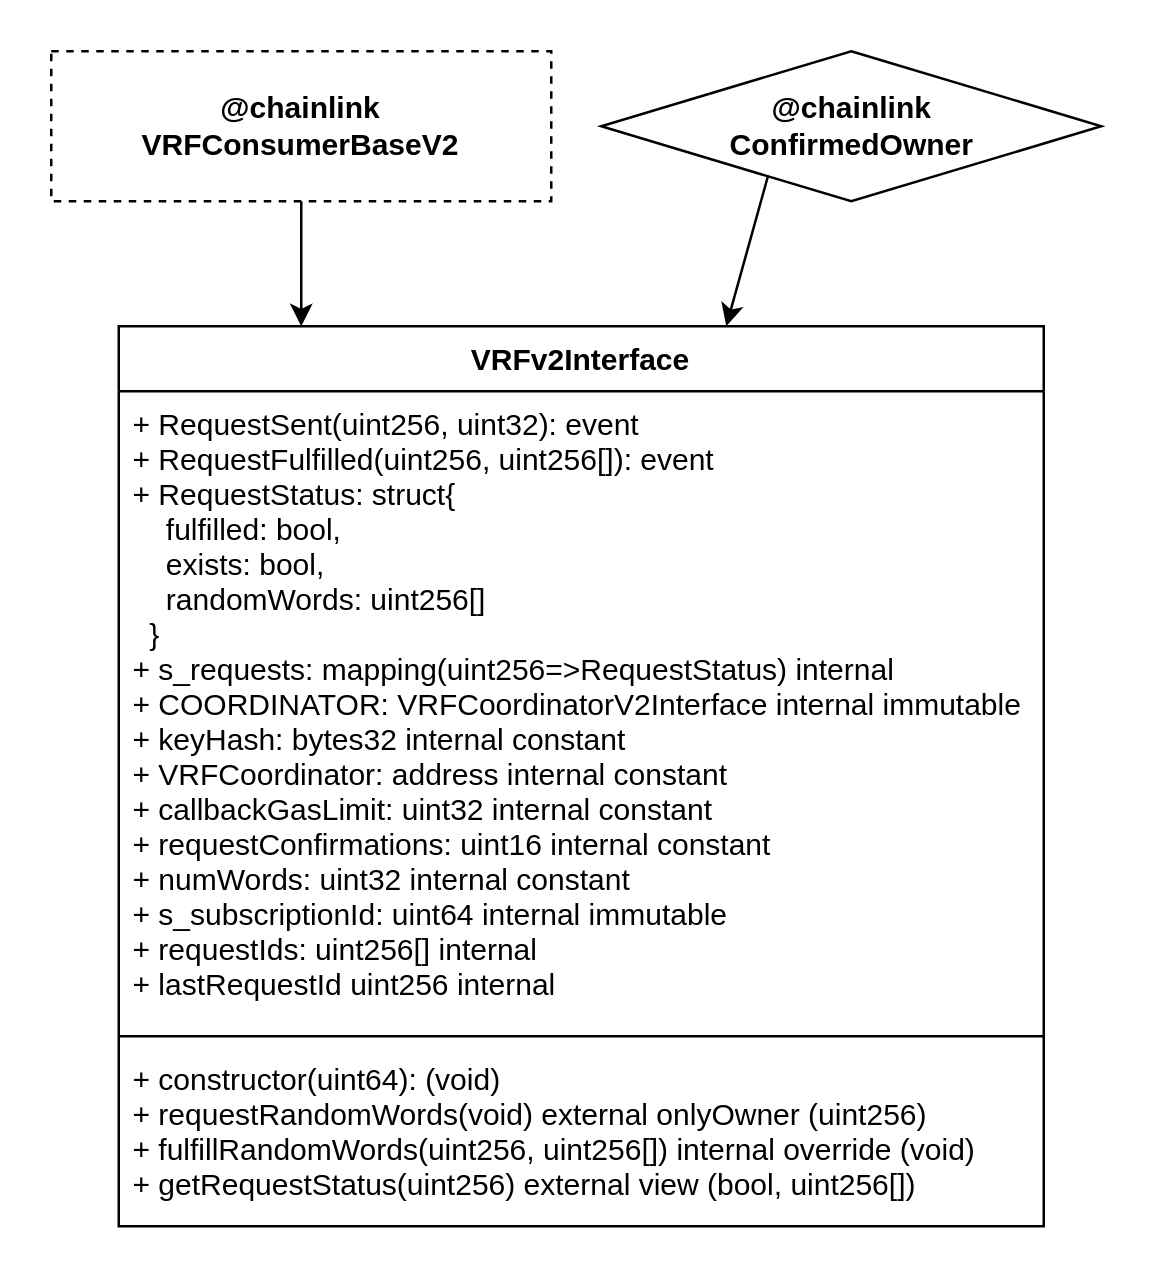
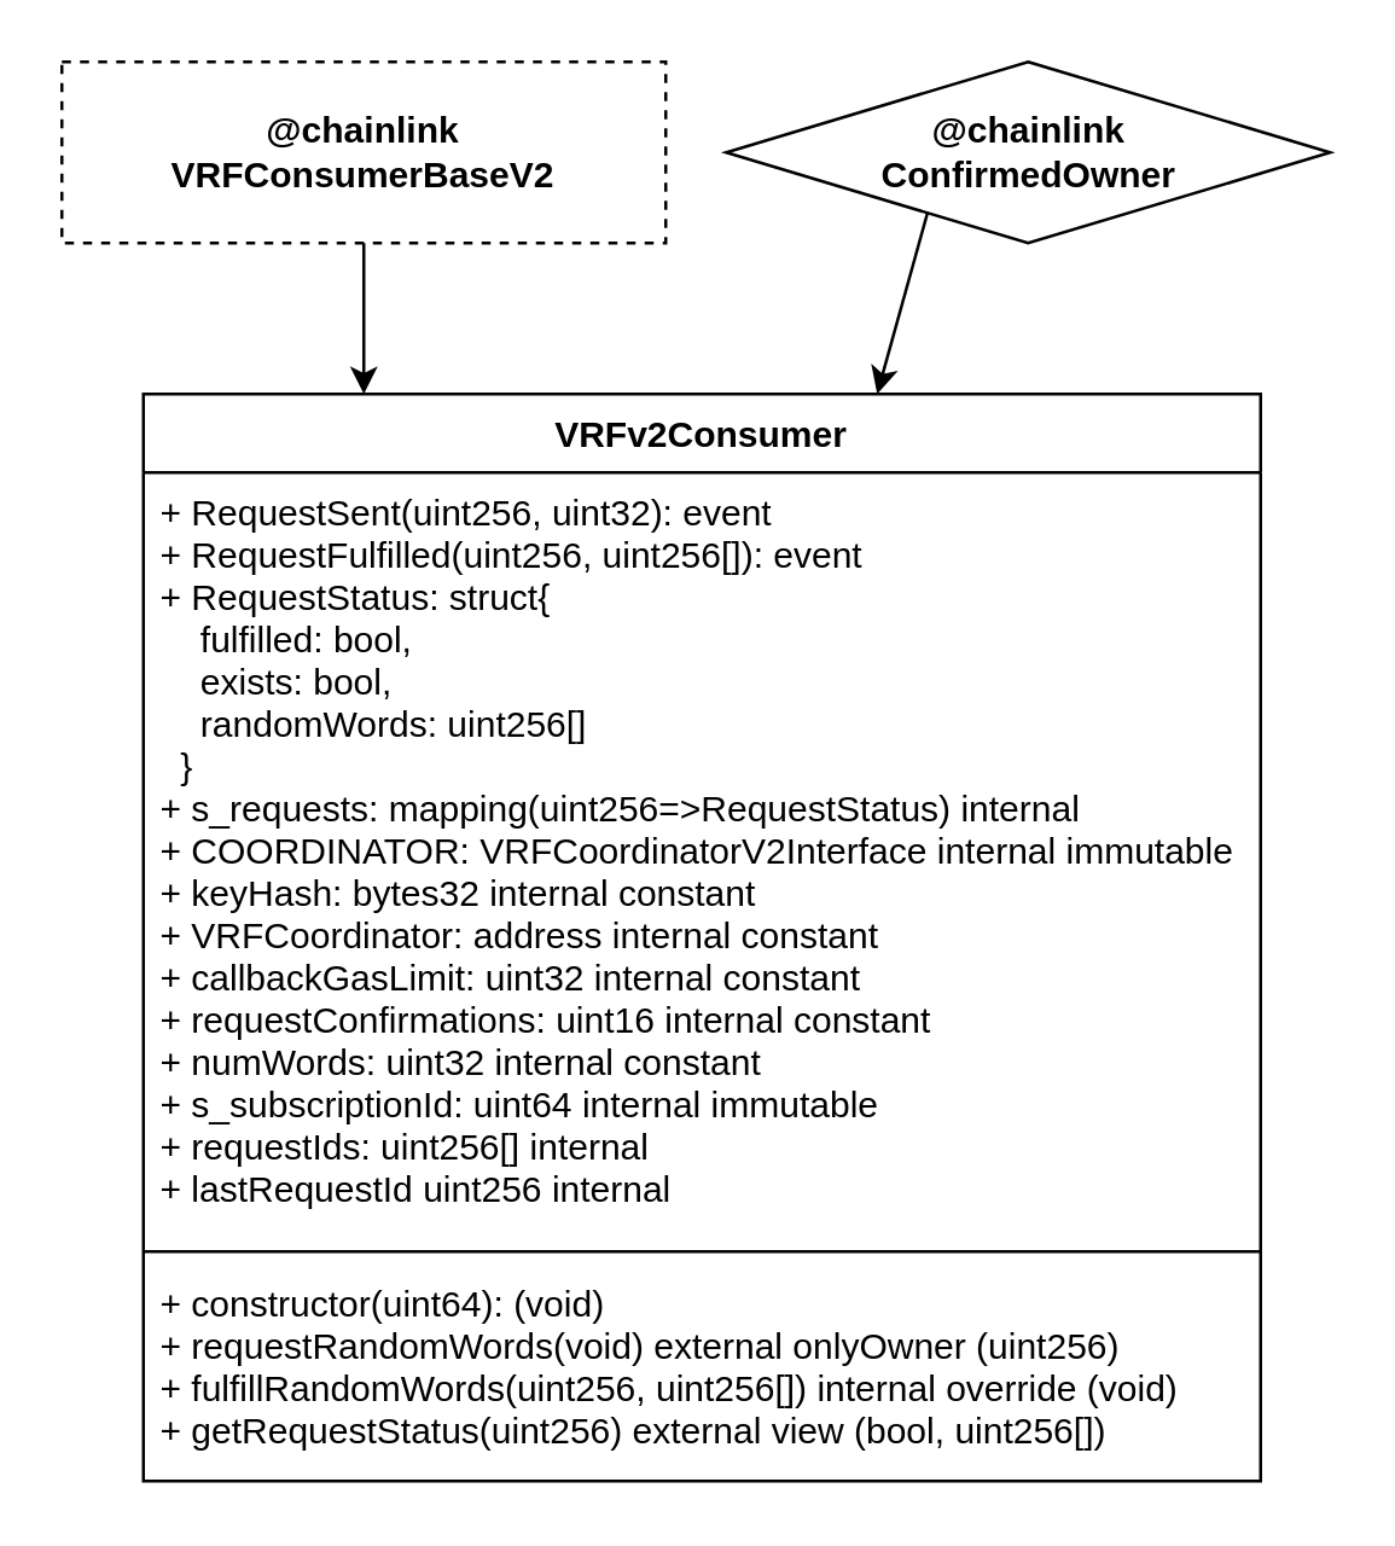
- <mxCell id="2" value="VRFv2Interface" style="swimlane;fontStyle=1;align=center;verticalAlign=top;childLayout=stackLayout;horizontal=1;startSize=26;horizontalStack=0;resizeParent=1;resizeParentMax=0;resizeLast=0;collapsible=1;marginBottom=0;" parent="1" vertex="1"><mxGeometry x="47" y="130" width="370" height="360" as="geometry"><mxRectangle x="159" y="139" width="110" height="30" as="alternateBounds" /></mxGeometry></mxCell>
+ <mxCell id="2" value="VRFv2Consumer" style="swimlane;fontStyle=1;align=center;verticalAlign=top;childLayout=stackLayout;horizontal=1;startSize=26;horizontalStack=0;resizeParent=1;resizeParentMax=0;resizeLast=0;collapsible=1;marginBottom=0;" parent="1" vertex="1"><mxGeometry x="47" y="130" width="370" height="360" as="geometry"><mxRectangle x="159" y="139" width="110" height="30" as="alternateBounds" /></mxGeometry></mxCell>
